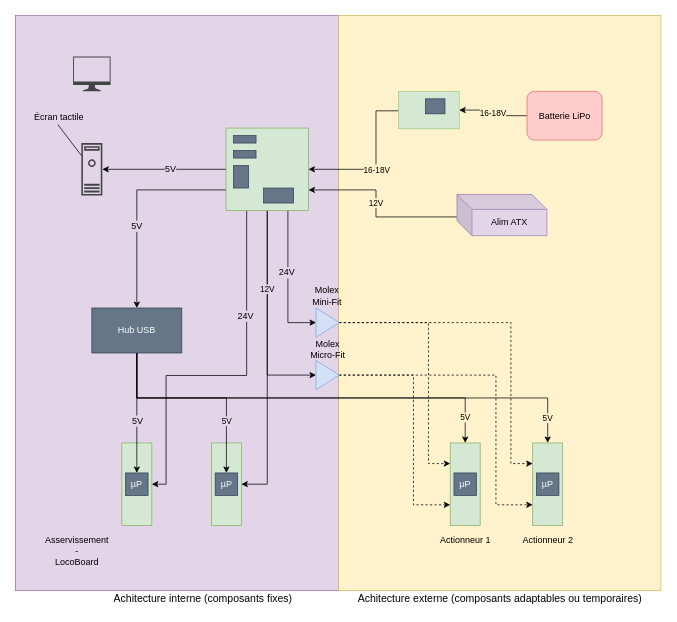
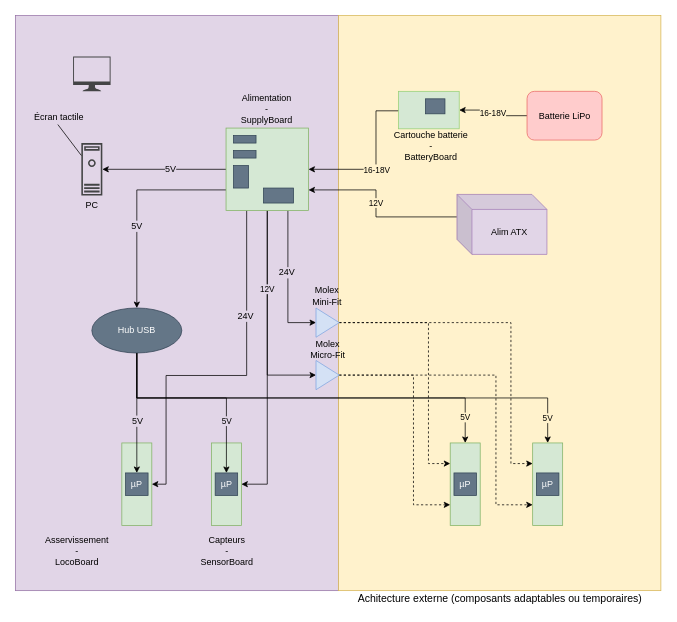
+ <mxCell id="36" value="Alimentation&lt;br&gt;-&lt;br&gt;SupplyBoard" style="text;html=1;resizable=0;points=[];autosize=1;align=center;verticalAlign=top;spacingTop=-4;" parent="1" vertex="1"><mxGeometry x="310" y="121" width="90" height="40" as="geometry" /></mxCell>
+ <mxCell id="51" value="Cartouche batterie&lt;br&gt;-&lt;br&gt;BatteryBoard" style="text;html=1;strokeColor=none;fillColor=none;align=center;verticalAlign=middle;whiteSpace=wrap;rounded=0;" parent="1" vertex="1"><mxGeometry x="509" y="171" width="131" height="45" as="geometry" /></mxCell>
+ <mxCell id="39" value="&lt;div align=&quot;center&quot;&gt;PC&lt;/div&gt;" style="text;html=1;resizable=0;points=[];autosize=1;align=center;verticalAlign=top;spacingTop=-4;" parent="1" vertex="1"><mxGeometry x="107" y="263" width="30" height="20" as="geometry" /></mxCell>
- <mxCell id="46" value="Alim ATX" style="shape=cube;whiteSpace=wrap;html=1;boundedLbl=1;backgroundOutline=1;darkOpacity=0.05;darkOpacity2=0.1;size=20;fillColor=#E1D5E7;strokeColor=#A680B8;" parent="1" vertex="1"><mxGeometry x="609" y="258.5" width="120" height="55" as="geometry" /></mxCell>
+ <mxCell id="46" value="Alim ATX" style="shape=cube;whiteSpace=wrap;html=1;boundedLbl=1;backgroundOutline=1;darkOpacity=0.05;darkOpacity2=0.1;size=20;fillColor=#E1D5E7;strokeColor=#A680B8;" parent="1" vertex="1"><mxGeometry x="609" y="258.5" width="120" height="80" as="geometry" /></mxCell>
- <mxCell id="9" value="Hub USB" style="rounded=0;whiteSpace=wrap;html=1;fillColor=#647687;strokeColor=#314354;fontColor=#ffffff;" parent="1" vertex="1"><mxGeometry x="122" y="410" width="120" height="60" as="geometry" /></mxCell>
+ <mxCell id="9" value="Hub USB" style="ellipse;whiteSpace=wrap;html=1;fillColor=#647687;strokeColor=#314354;fontColor=#ffffff;" parent="1" vertex="1"><mxGeometry x="122" y="410" width="120" height="60" as="geometry" /></mxCell>
- <mxCell id="17" value="Actionneur 1" style="text;html=1;resizable=0;points=[];autosize=1;align=center;verticalAlign=top;spacingTop=-4;" parent="1" vertex="1"><mxGeometry x="580" y="710" width="80" height="20" as="geometry" /></mxCell>
- <mxCell id="20" value="&lt;div&gt;Actionneur 2&lt;/div&gt;&lt;div&gt;&lt;br&gt;&lt;/div&gt;" style="text;html=1;resizable=0;points=[];autosize=1;align=center;verticalAlign=top;spacingTop=-4;" parent="1" vertex="1"><mxGeometry x="690" y="710" width="80" height="30" as="geometry" /></mxCell>
+ <mxCell id="14" value="Capteurs&lt;br&gt;-&lt;br&gt;SensorBoard" style="text;html=1;resizable=0;points=[];autosize=1;align=center;verticalAlign=top;spacingTop=-4;" parent="1" vertex="1"><mxGeometry x="256.5" y="710" width="90" height="40" as="geometry" /></mxCell>
- <mxCell id="41" value="&lt;div align=&quot;center&quot;&gt;&lt;font style=&quot;font-size: 14px&quot;&gt;Achitecture interne (composants fixes)&lt;/font&gt;&lt;/div&gt;" style="text;html=1;resizable=0;points=[];autosize=1;align=center;verticalAlign=top;spacingTop=-4;" parent="1" vertex="1"><mxGeometry x="140" y="787" width="260" height="20" as="geometry" /></mxCell>
